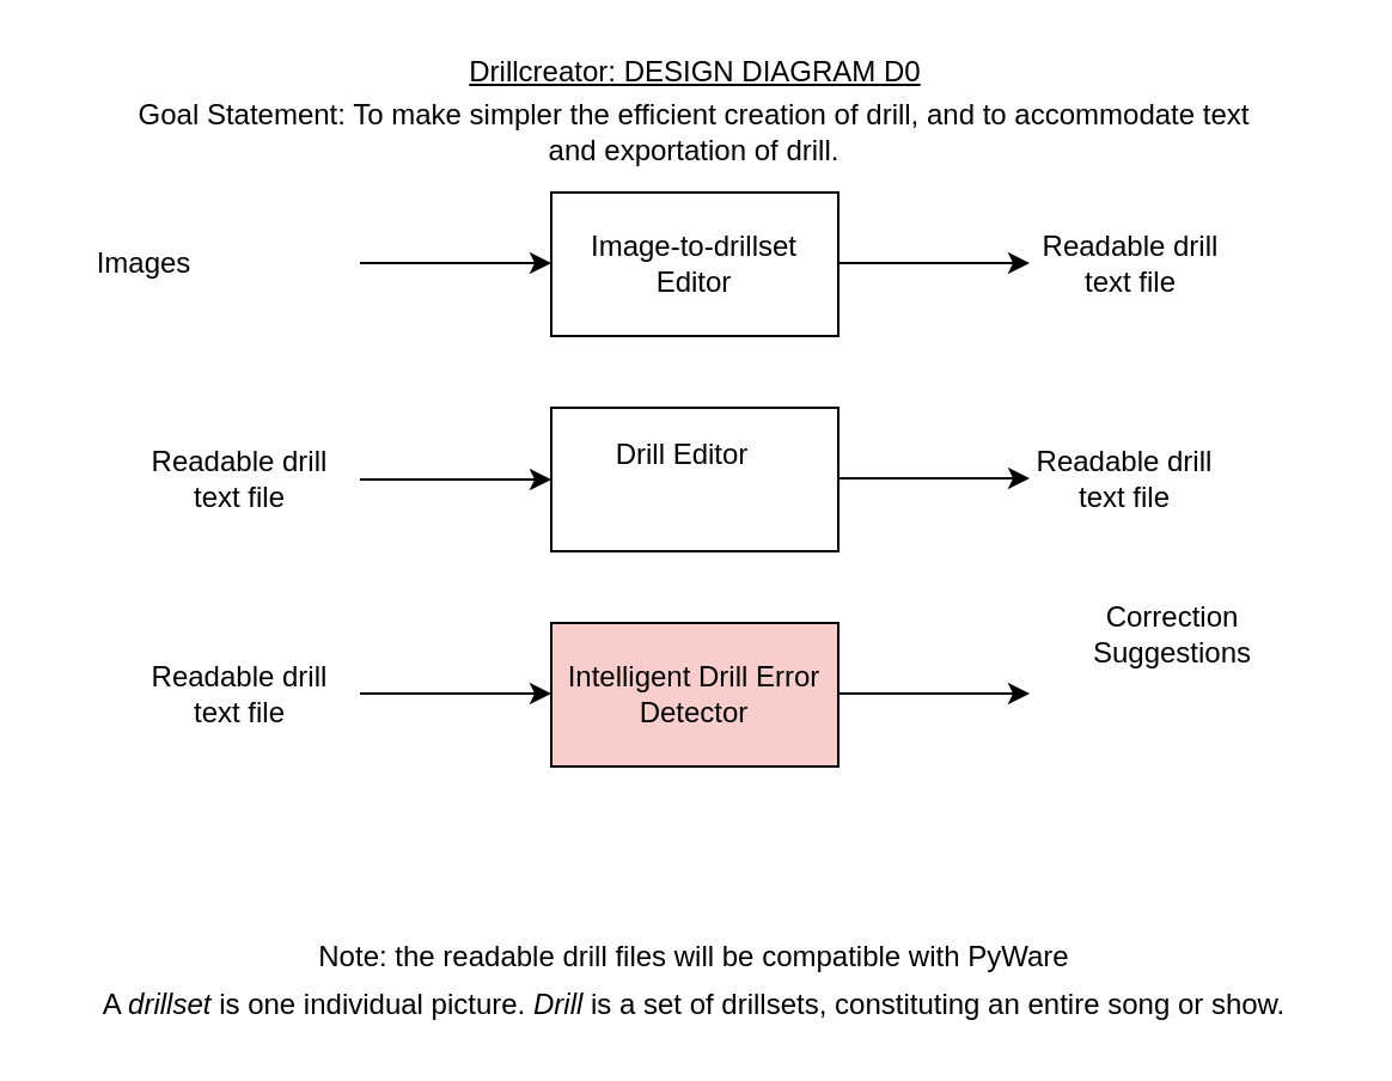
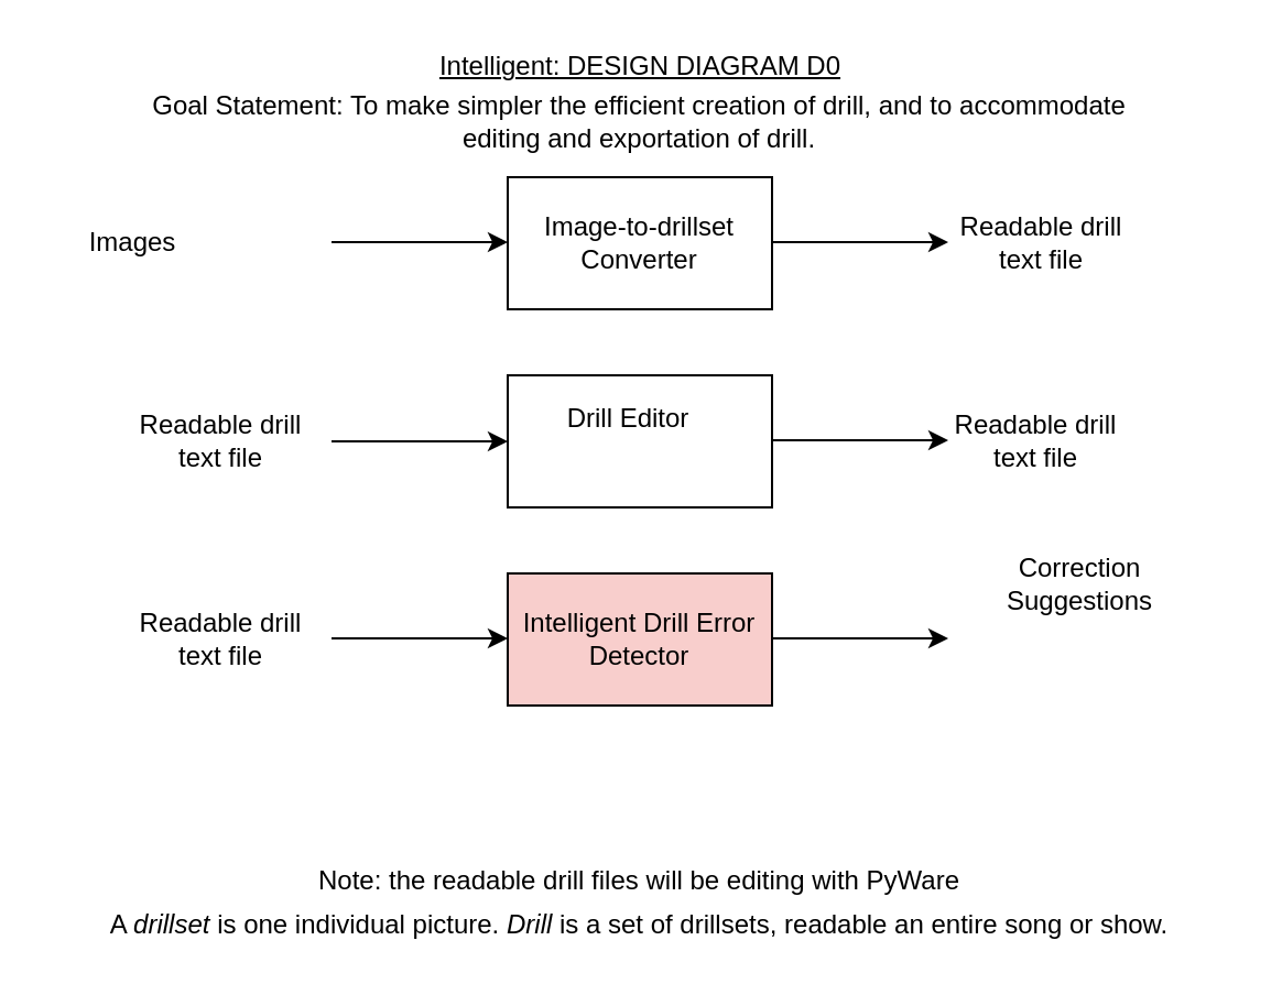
- <mxCell id="20" value="&lt;u&gt;Drillcreator: DESIGN DIAGRAM D0&lt;/u&gt;" style="text;html=1;strokeColor=none;fillColor=none;align=center;verticalAlign=middle;whiteSpace=wrap;rounded=0;" vertex="1" parent="1"><mxGeometry x="187.5" y="20" width="205" height="20" as="geometry" /></mxCell>
+ <mxCell id="20" value="&lt;u&gt;Intelligent: DESIGN DIAGRAM D0&lt;/u&gt;" style="text;html=1;strokeColor=none;fillColor=none;align=center;verticalAlign=middle;whiteSpace=wrap;rounded=0;" vertex="1" parent="1"><mxGeometry x="187.5" y="20" width="205" height="20" as="geometry" /></mxCell>
- <mxCell id="21" value="Goal Statement: To make simpler the efficient creation of drill, and to accommodate text and exportation of drill." style="text;html=1;strokeColor=none;fillColor=none;align=center;verticalAlign=middle;whiteSpace=wrap;rounded=0;" vertex="1" parent="1"><mxGeometry x="50" y="40" width="480" height="30" as="geometry" /></mxCell>
+ <mxCell id="21" value="Goal Statement: To make simpler the efficient creation of drill, and to accommodate editing and exportation of drill." style="text;html=1;strokeColor=none;fillColor=none;align=center;verticalAlign=middle;whiteSpace=wrap;rounded=0;" vertex="1" parent="1"><mxGeometry x="50" y="40" width="480" height="30" as="geometry" /></mxCell>
- <mxCell id="13" value="Image-to-drillset Editor" style="text;html=1;strokeColor=none;fillColor=none;align=center;verticalAlign=middle;whiteSpace=wrap;rounded=0;" vertex="1" parent="1"><mxGeometry x="240" y="100" width="100" height="20" as="geometry" /></mxCell>
+ <mxCell id="13" value="Image-to-drillset Converter" style="text;html=1;strokeColor=none;fillColor=none;align=center;verticalAlign=middle;whiteSpace=wrap;rounded=0;" vertex="1" parent="1"><mxGeometry x="240" y="100" width="100" height="20" as="geometry" /></mxCell>
- <mxCell id="14" value="&lt;div&gt;Note: the readable drill files will be compatible with PyWare&lt;/div&gt;" style="text;html=1;strokeColor=none;fillColor=none;align=center;verticalAlign=middle;whiteSpace=wrap;rounded=0;" vertex="1" parent="1"><mxGeometry x="85" y="390" width="410" height="20" as="geometry" /></mxCell>
+ <mxCell id="14" value="&lt;div&gt;Note: the readable drill files will be editing with PyWare&lt;/div&gt;" style="text;html=1;strokeColor=none;fillColor=none;align=center;verticalAlign=middle;whiteSpace=wrap;rounded=0;" vertex="1" parent="1"><mxGeometry x="85" y="390" width="410" height="20" as="geometry" /></mxCell>
- <mxCell id="22" value="A &lt;i&gt;drillset&lt;/i&gt; is one individual picture. &lt;i&gt;Drill &lt;/i&gt;is a set of drillsets, constituting an entire song or show." style="text;html=1;strokeColor=none;fillColor=none;align=center;verticalAlign=middle;whiteSpace=wrap;rounded=0;" vertex="1" parent="1"><mxGeometry x="20" y="410" width="540" height="20" as="geometry" /></mxCell>
+ <mxCell id="22" value="A &lt;i&gt;drillset&lt;/i&gt; is one individual picture. &lt;i&gt;Drill &lt;/i&gt;is a set of drillsets, readable an entire song or show." style="text;html=1;strokeColor=none;fillColor=none;align=center;verticalAlign=middle;whiteSpace=wrap;rounded=0;" vertex="1" parent="1"><mxGeometry x="20" y="410" width="540" height="20" as="geometry" /></mxCell>
